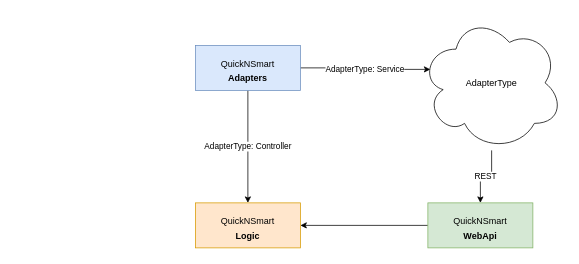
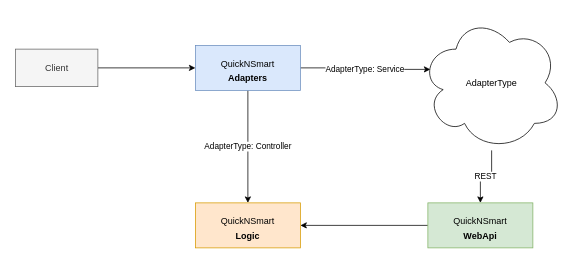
+ <mxCell id="3" value="Client" style="html=1;fillColor=#f5f5f5;strokeColor=#666666;fontColor=#333333;" vertex="1" parent="1"><mxGeometry x="20" y="65" width="110" height="50" as="geometry" /></mxCell>
+ <mxCell id="2" value="" style="edgeStyle=orthogonalEdgeStyle;rounded=0;orthogonalLoop=1;jettySize=auto;html=1;entryX=0;entryY=0.5;entryDx=0;entryDy=0;" edge="1" parent="1" source="3" target="6"><mxGeometry relative="1" as="geometry"><mxPoint x="210" y="90" as="targetPoint" /></mxGeometry></mxCell>
